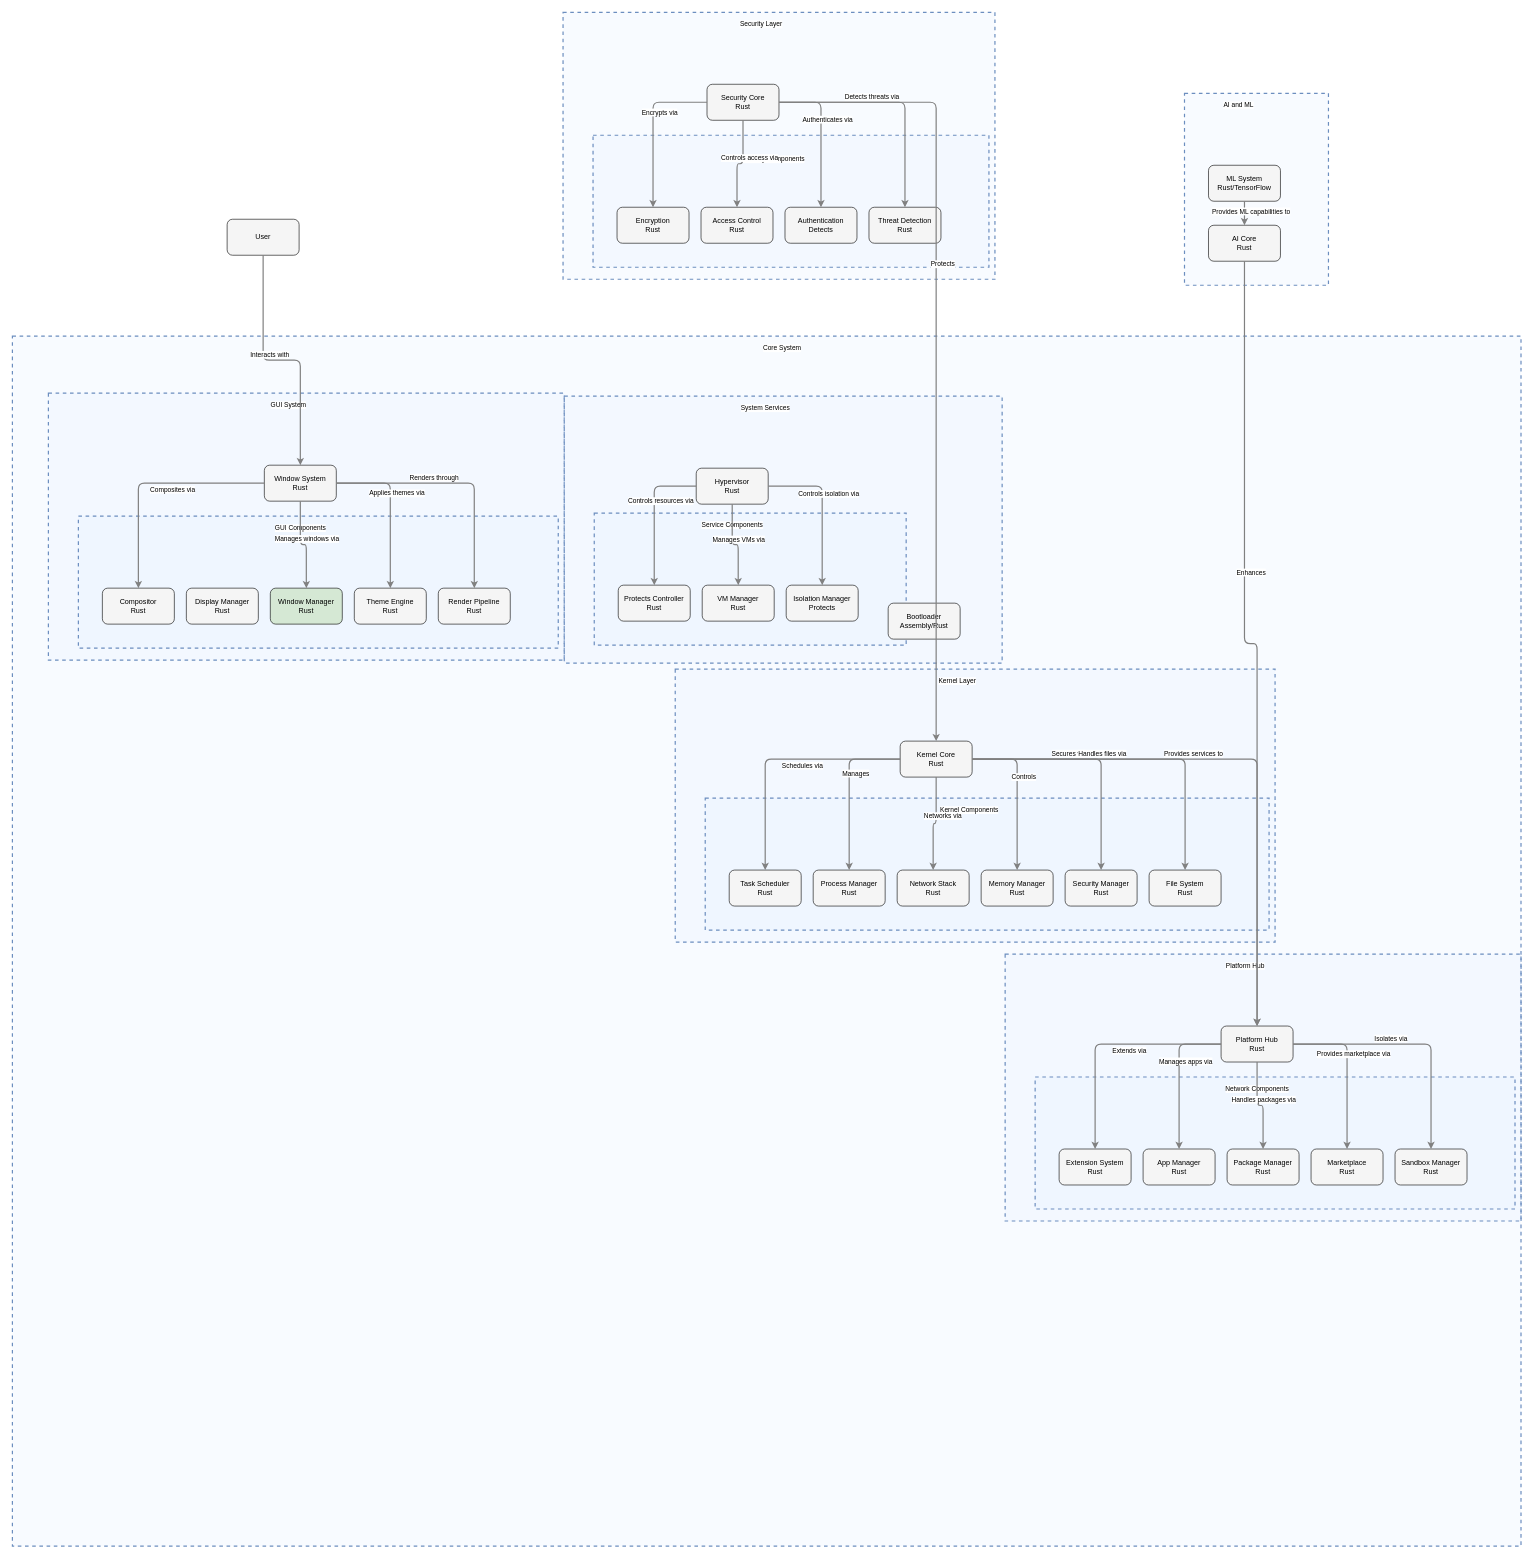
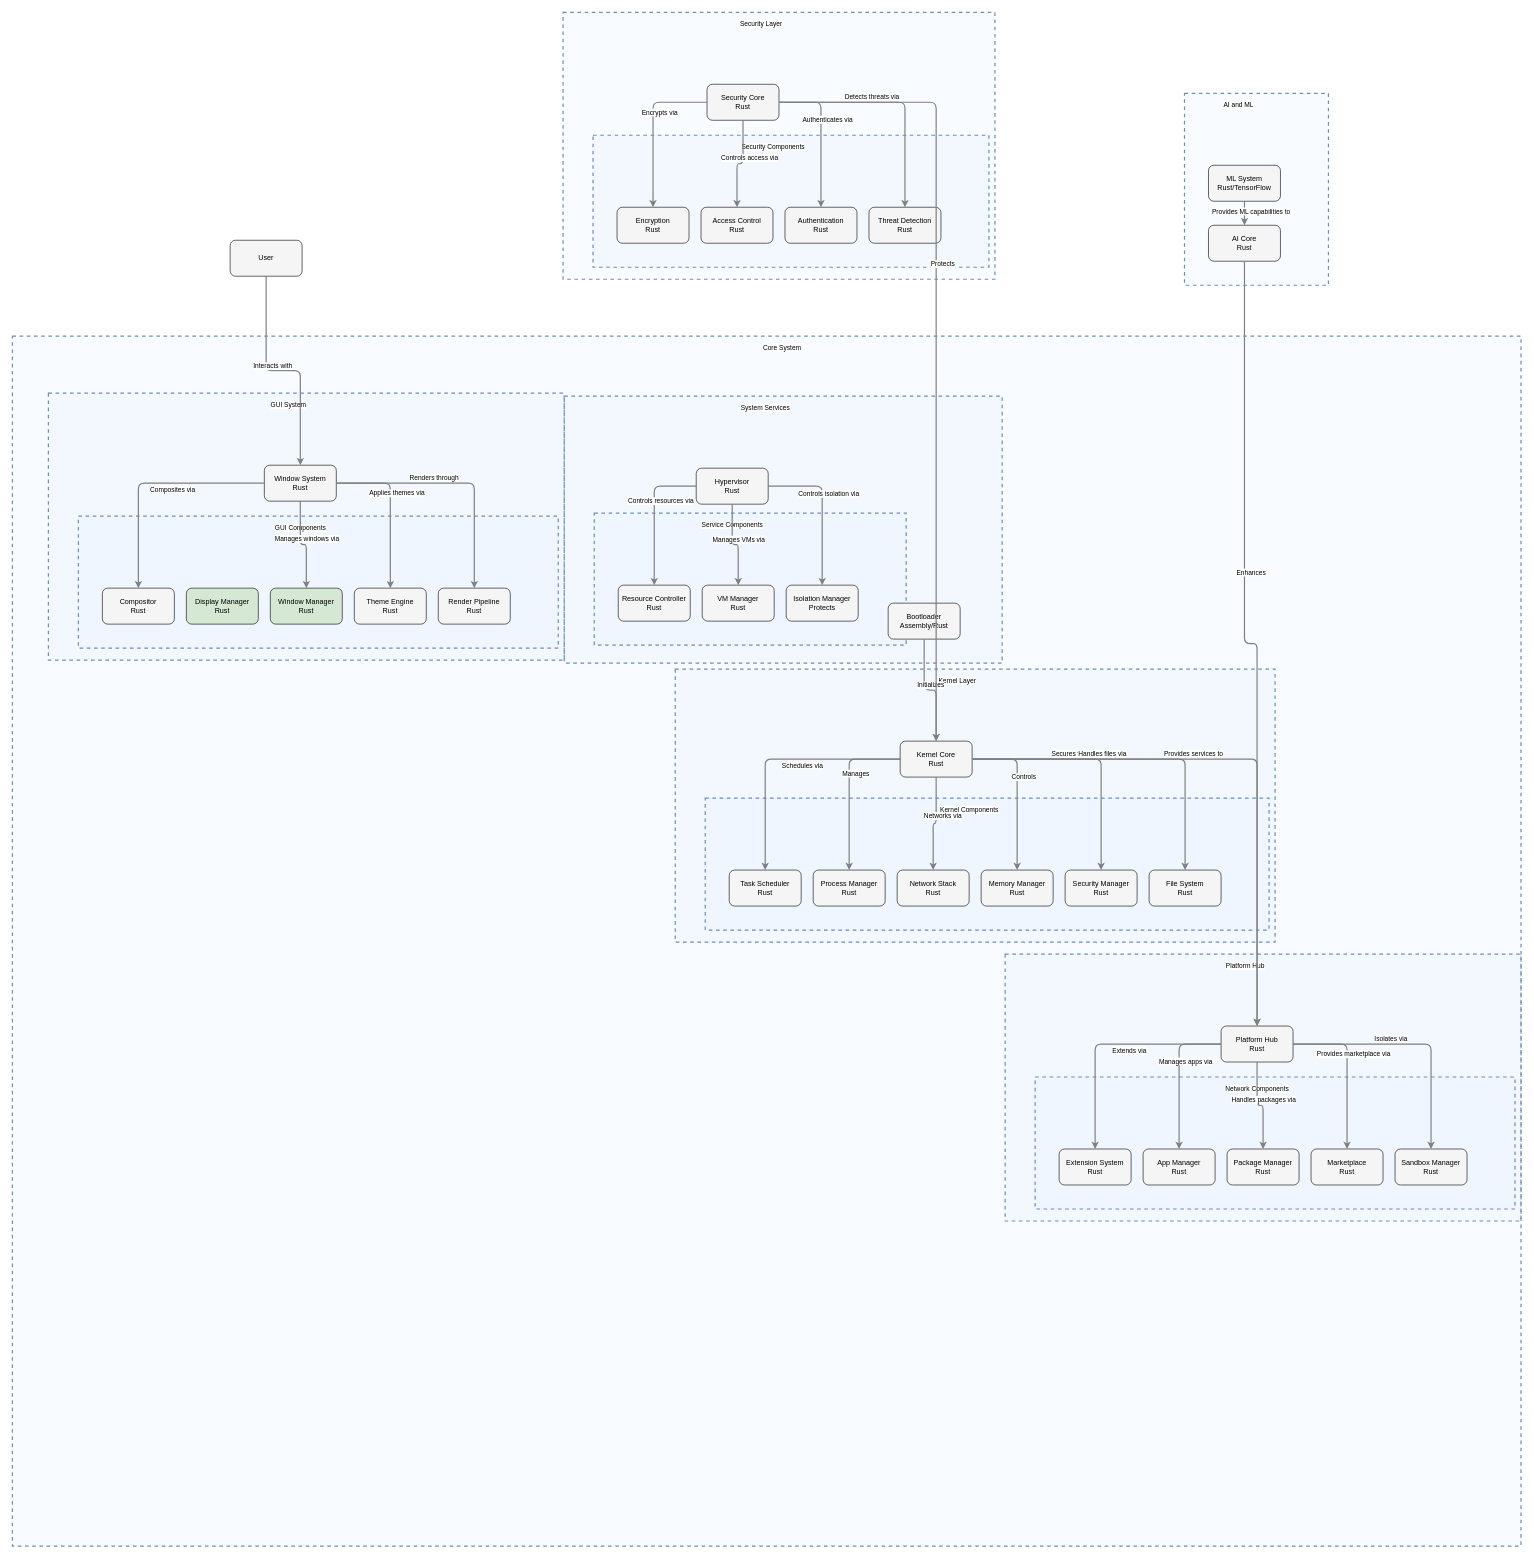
- <mxCell id="11" value="Security Components" style="edgeLabel;html=1;align=center;verticalAlign=middle;resizable=0;labelBackgroundColor=white;spacing=5" vertex="1" parent="20"><mxGeometry x="58" y="233" width="584" height="24" as="geometry" /></mxCell>
+ <mxCell id="11" value="Security Components" style="edgeLabel;html=1;align=center;verticalAlign=middle;resizable=0;labelBackgroundColor=white;spacing=5" vertex="1" parent="20"><mxGeometry x="58" y="213" width="584" height="24" as="geometry" /></mxCell>
- <mxCell id="55" value="Authentication&lt;br&gt;Detects" style="rounded=1;whiteSpace=wrap;html=1;fillColor=#f5f5f5" vertex="1" parent="10"><mxGeometry x="320" y="120" width="120" height="60" as="geometry" /></mxCell>
+ <mxCell id="55" value="Authentication&lt;br&gt;Rust" style="rounded=1;whiteSpace=wrap;html=1;fillColor=#f5f5f5" vertex="1" parent="10"><mxGeometry x="320" y="120" width="120" height="60" as="geometry" /></mxCell>
- <mxCell id="26" value="User" style="rounded=1;whiteSpace=wrap;html=1;fillColor=#f5f5f5" vertex="1" parent="1"><mxGeometry x="378" y="365" width="120" height="60" as="geometry" /></mxCell>
+ <mxCell id="26" value="User" style="rounded=1;whiteSpace=wrap;html=1;fillColor=#f5f5f5" vertex="1" parent="1"><mxGeometry x="383" y="400" width="120" height="60" as="geometry" /></mxCell>
- <mxCell id="38" value="Protects Controller&lt;br&gt;Rust" style="rounded=1;whiteSpace=wrap;html=1;fillColor=#f5f5f5" vertex="1" parent="6"><mxGeometry x="40" y="120" width="120" height="60" as="geometry" /></mxCell>
+ <mxCell id="38" value="Resource Controller&lt;br&gt;Rust" style="rounded=1;whiteSpace=wrap;html=1;fillColor=#f5f5f5" vertex="1" parent="6"><mxGeometry x="40" y="120" width="120" height="60" as="geometry" /></mxCell>
- <mxCell id="40" value="Display Manager&lt;br&gt;Rust" style="rounded=1;whiteSpace=wrap;html=1;fillColor=#f5f5f5" vertex="1" parent="4"><mxGeometry x="180" y="120" width="120" height="60" as="geometry" /></mxCell>
+ <mxCell id="40" value="Display Manager&lt;br&gt;Rust" style="rounded=1;whiteSpace=wrap;html=1;fillColor=#d5e8d4;" vertex="1" parent="4"><mxGeometry x="180" y="120" width="120" height="60" as="geometry" /></mxCell>
+ <mxCell id="104" style="edgeStyle=orthogonalEdgeStyle;rounded=1;orthogonalLoop=1;jettySize=auto;html=1;strokeColor=#808080;strokeWidth=2;jumpStyle=arc;jumpSize=10;spacing=15;labelBackgroundColor=white;labelBorderColor=none" edge="1" parent="1" source="34" target="27"><mxGeometry relative="1" as="geometry" /></mxCell>
+ <mxCell id="105" value="Initializes" style="edgeLabel;html=1;align=center;verticalAlign=middle;resizable=0;points=[];" vertex="1" connectable="0" parent="104"><mxGeometry x="-0.2" y="10" relative="1" as="geometry"><mxPoint as="offset" /></mxGeometry></mxCell>
